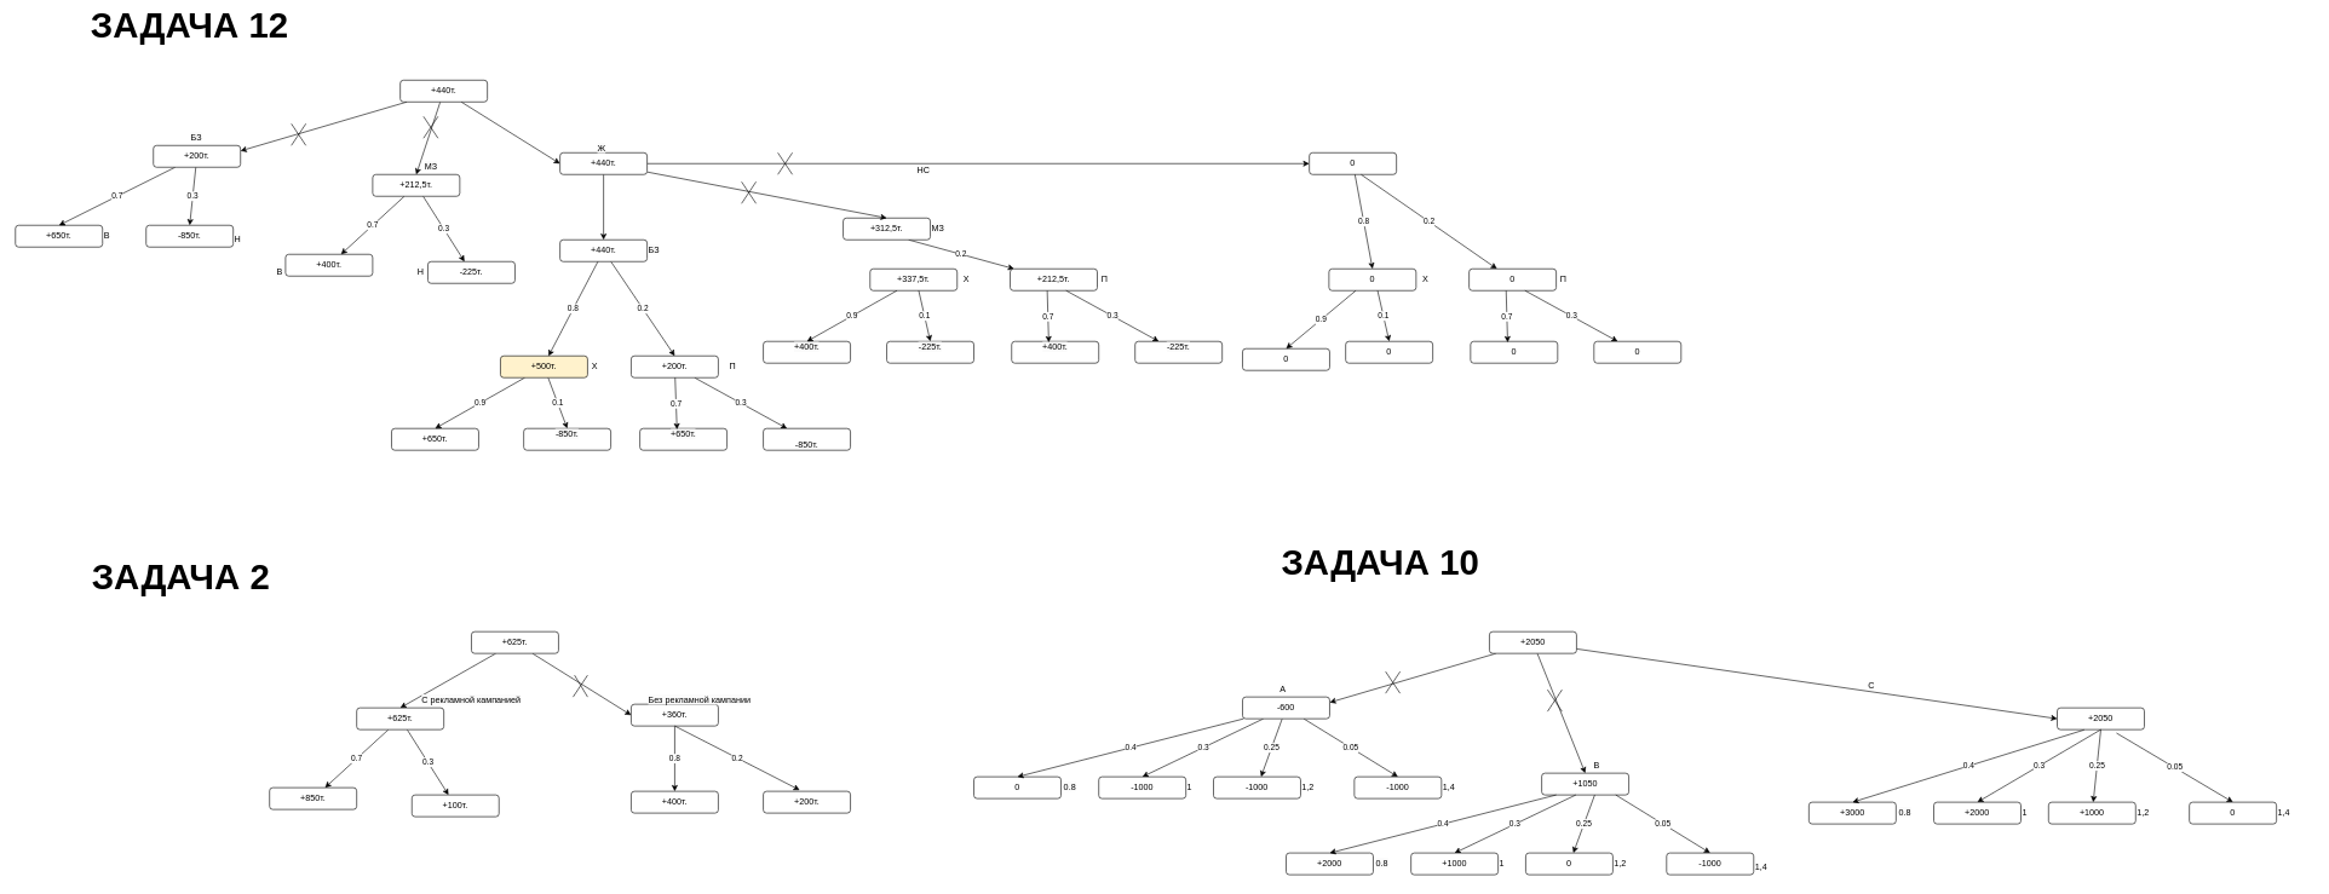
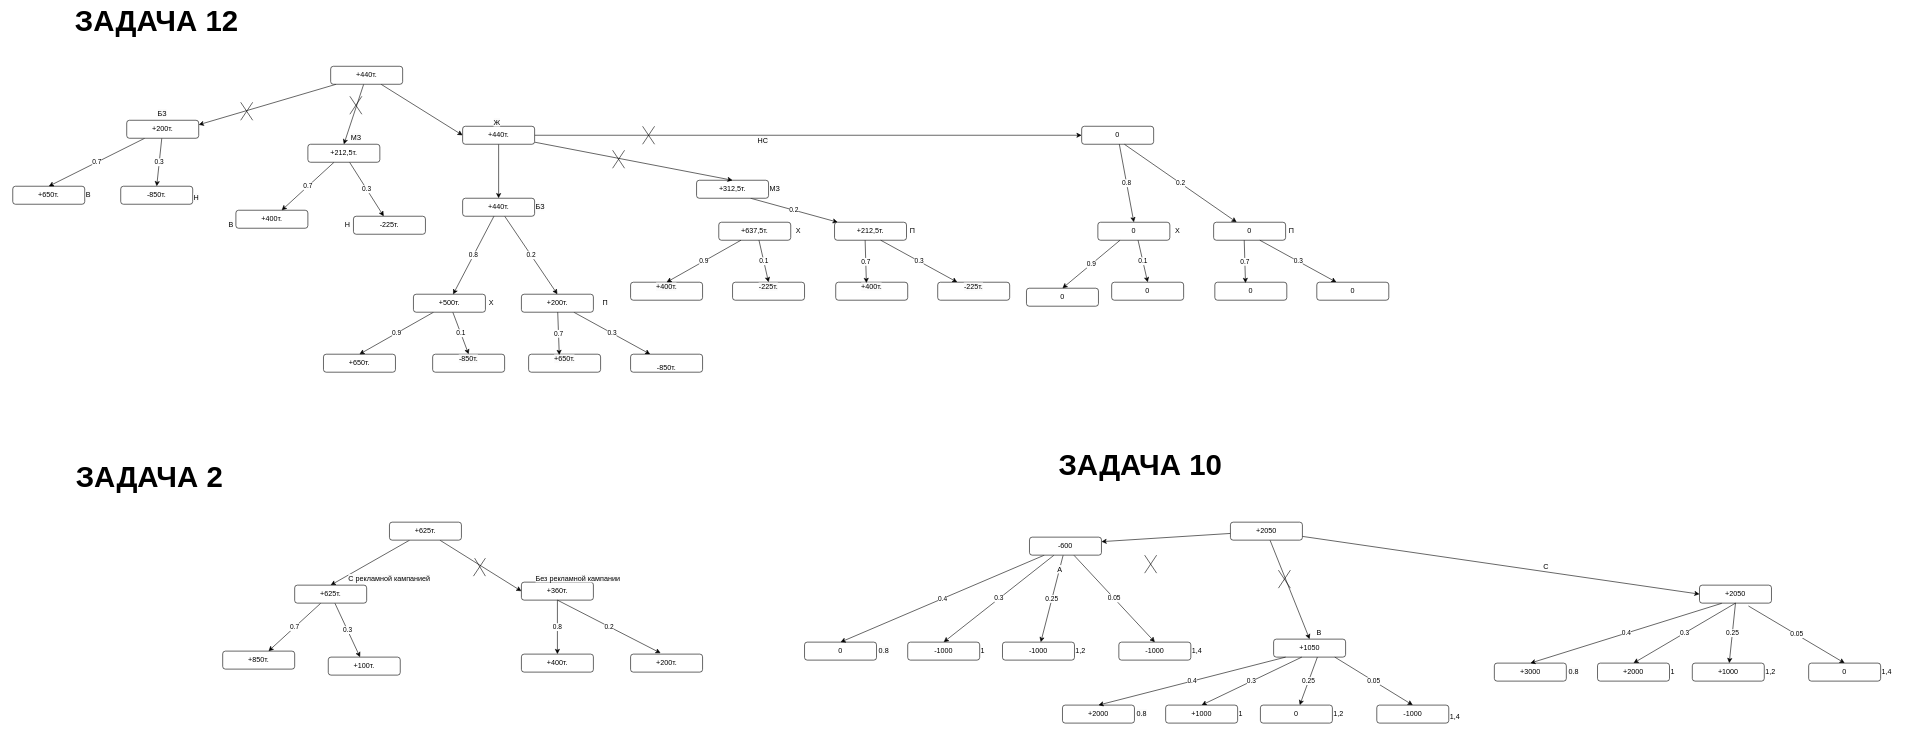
- <mxCell id="43" value="+337,5т." style="rounded=1;whiteSpace=wrap;html=1;" vertex="1" parent="1"><mxGeometry x="1197" y="370" width="120" height="30" as="geometry" /></mxCell>
+ <mxCell id="43" value="+637,5т." style="rounded=1;whiteSpace=wrap;html=1;" vertex="1" parent="1"><mxGeometry x="1197" y="370" width="120" height="30" as="geometry" /></mxCell>
- <mxCell id="40" value="+500т." style="rounded=1;whiteSpace=wrap;html=1;fillColor=#fff2cc;" vertex="1" parent="1"><mxGeometry x="688" y="490" width="120" height="30" as="geometry" /></mxCell>
+ <mxCell id="40" value="+500т." style="rounded=1;whiteSpace=wrap;html=1;" vertex="1" parent="1"><mxGeometry x="688" y="490" width="120" height="30" as="geometry" /></mxCell>
- <mxCell id="111" value="-600" style="rounded=1;whiteSpace=wrap;html=1;" vertex="1" parent="1"><mxGeometry x="1710" y="960" width="120" height="30" as="geometry" /></mxCell>
+ <mxCell id="111" value="-600" style="rounded=1;whiteSpace=wrap;html=1;" vertex="1" parent="1"><mxGeometry x="1715" y="895" width="120" height="30" as="geometry" /></mxCell>
- <mxCell id="94" value="+100т." style="rounded=1;whiteSpace=wrap;html=1;" vertex="1" parent="1"><mxGeometry x="566" y="1095" width="120" height="30" as="geometry" /></mxCell>
+ <mxCell id="94" value="+100т." style="rounded=1;whiteSpace=wrap;html=1;" vertex="1" parent="1"><mxGeometry x="546" y="1095" width="120" height="30" as="geometry" /></mxCell>
